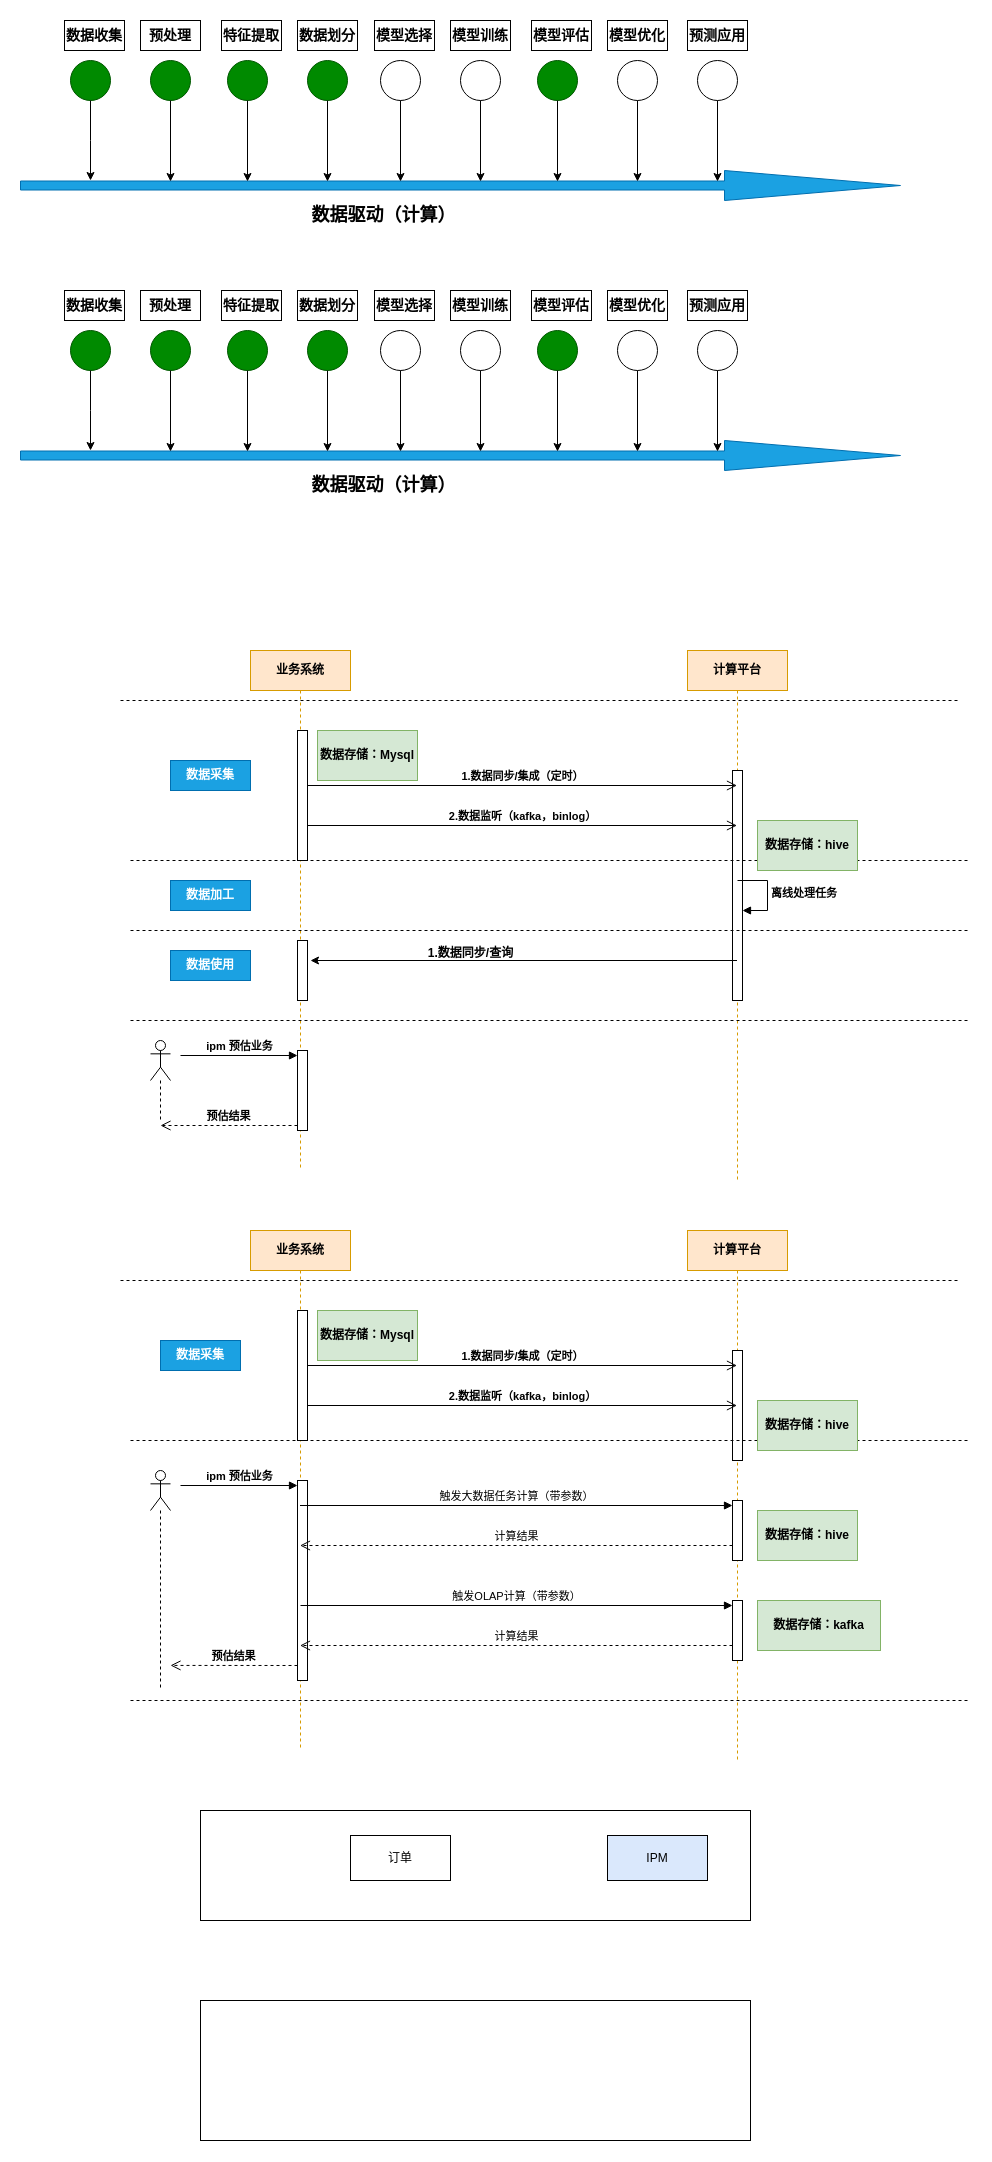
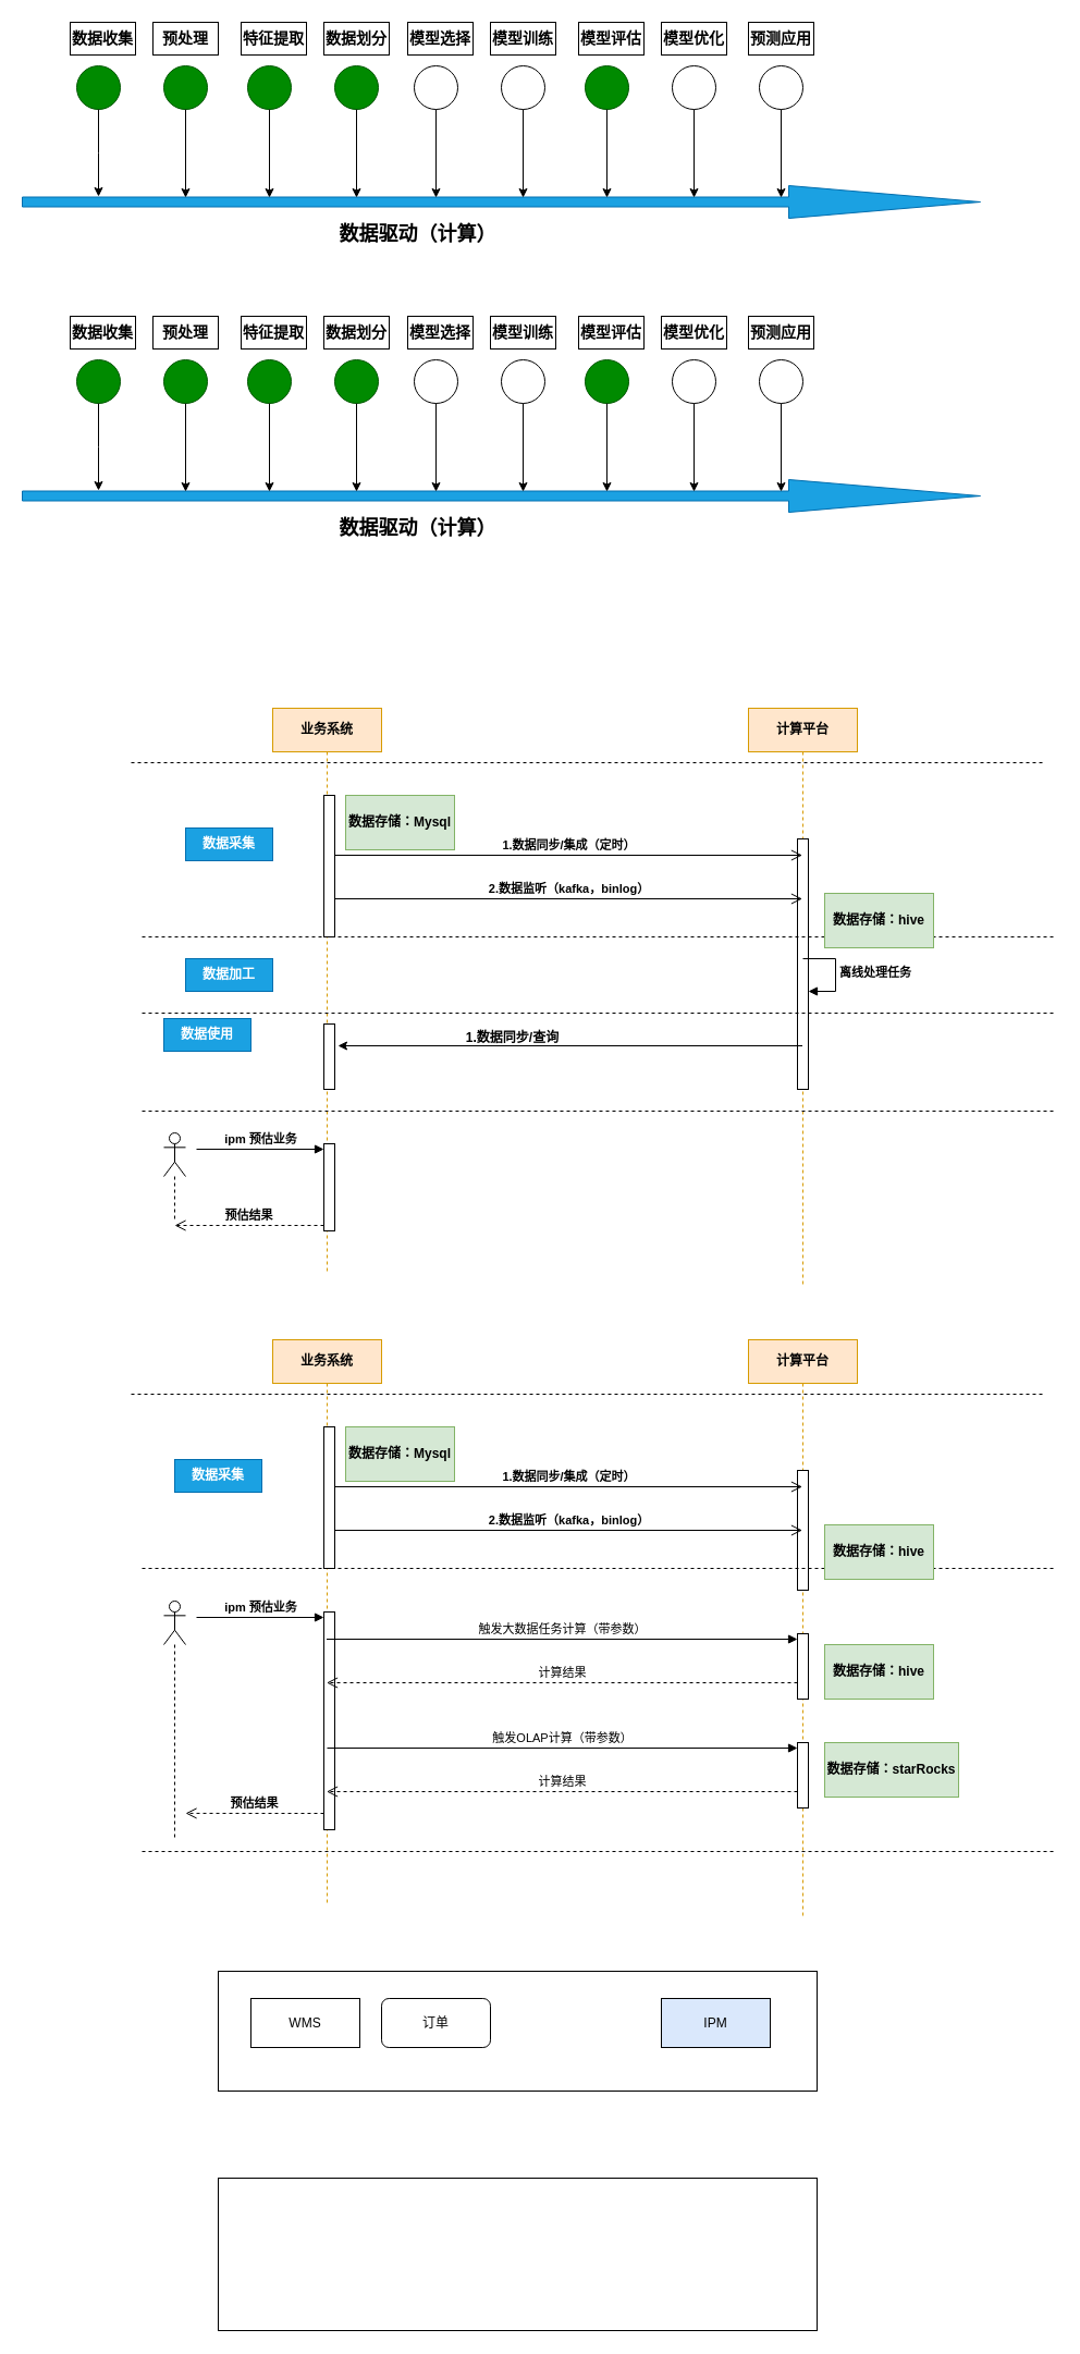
- <mxCell id="83" value="数据使用" style="rounded=0;whiteSpace=wrap;html=1;fontStyle=1;fillColor=#1ba1e2;fontColor=#ffffff;strokeColor=#006EAF;" vertex="1" parent="1"><mxGeometry x="170" y="950" width="80" height="30" as="geometry" /></mxCell>
+ <mxCell id="83" value="数据使用" style="rounded=0;whiteSpace=wrap;html=1;fontStyle=1;fillColor=#1ba1e2;fontColor=#ffffff;strokeColor=#006EAF;" vertex="1" parent="1"><mxGeometry x="150" y="935" width="80" height="30" as="geometry" /></mxCell>
- <mxCell id="111" value="&lt;b&gt;数据存储：kafka&lt;/b&gt;" style="rounded=0;whiteSpace=wrap;html=1;fillColor=#d5e8d4;strokeColor=#82b366;" vertex="1" parent="1"><mxGeometry x="757" y="1600" width="123" height="50" as="geometry" /></mxCell>
+ <mxCell id="111" value="&lt;b&gt;数据存储：starRocks&lt;/b&gt;" style="rounded=0;whiteSpace=wrap;html=1;fillColor=#d5e8d4;strokeColor=#82b366;" vertex="1" parent="1"><mxGeometry x="757" y="1600" width="123" height="50" as="geometry" /></mxCell>
+ <mxCell id="74" value="WMS" style="rounded=0;whiteSpace=wrap;html=1;" vertex="1" parent="1"><mxGeometry x="230" y="1835" width="100" height="45" as="geometry" /></mxCell>
- <mxCell id="75" value="订单" style="rounded=0;whiteSpace=wrap;html=1;" vertex="1" parent="1"><mxGeometry x="350" y="1835" width="100" height="45" as="geometry" /></mxCell>
+ <mxCell id="75" value="订单" style="whiteSpace=wrap;html=1;rounded=1;" vertex="1" parent="1"><mxGeometry x="350" y="1835" width="100" height="45" as="geometry" /></mxCell>
